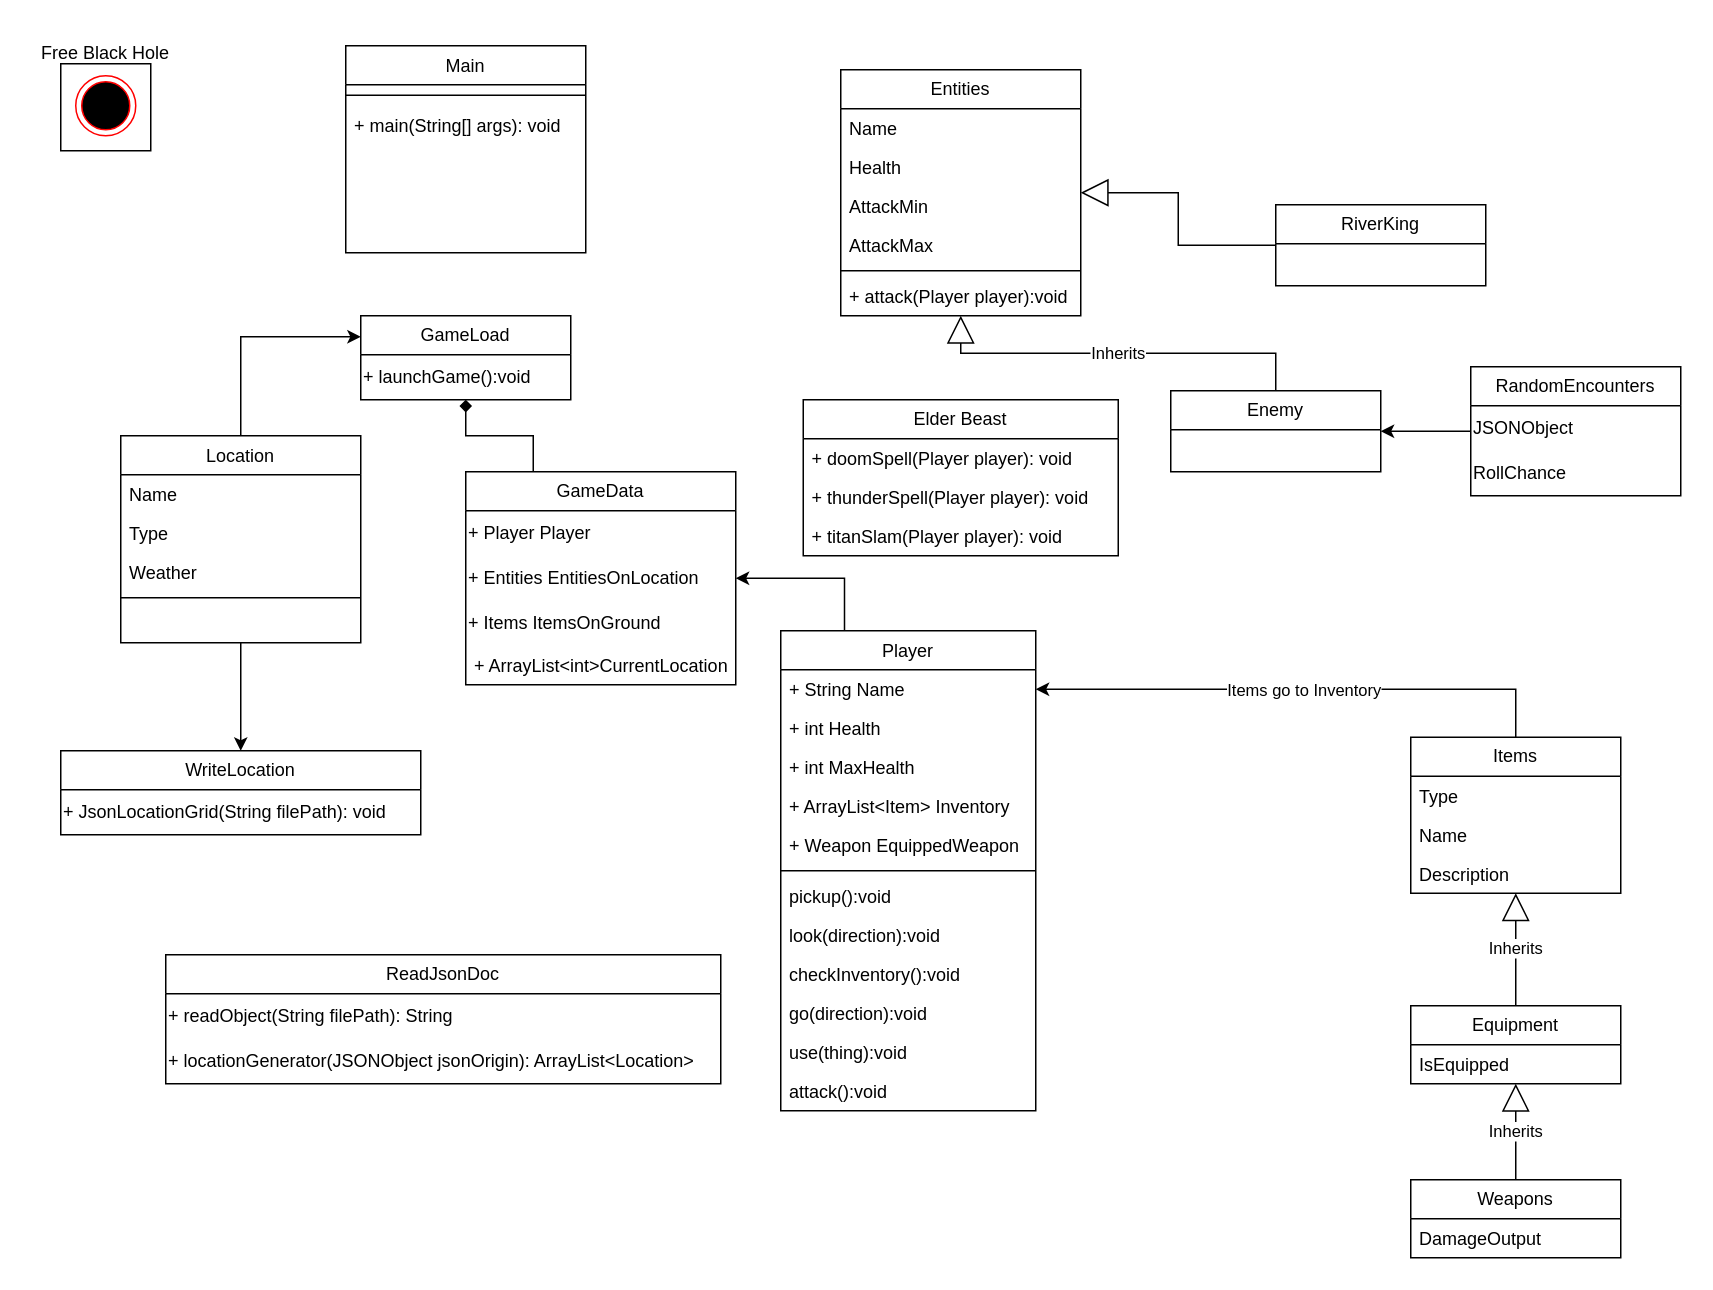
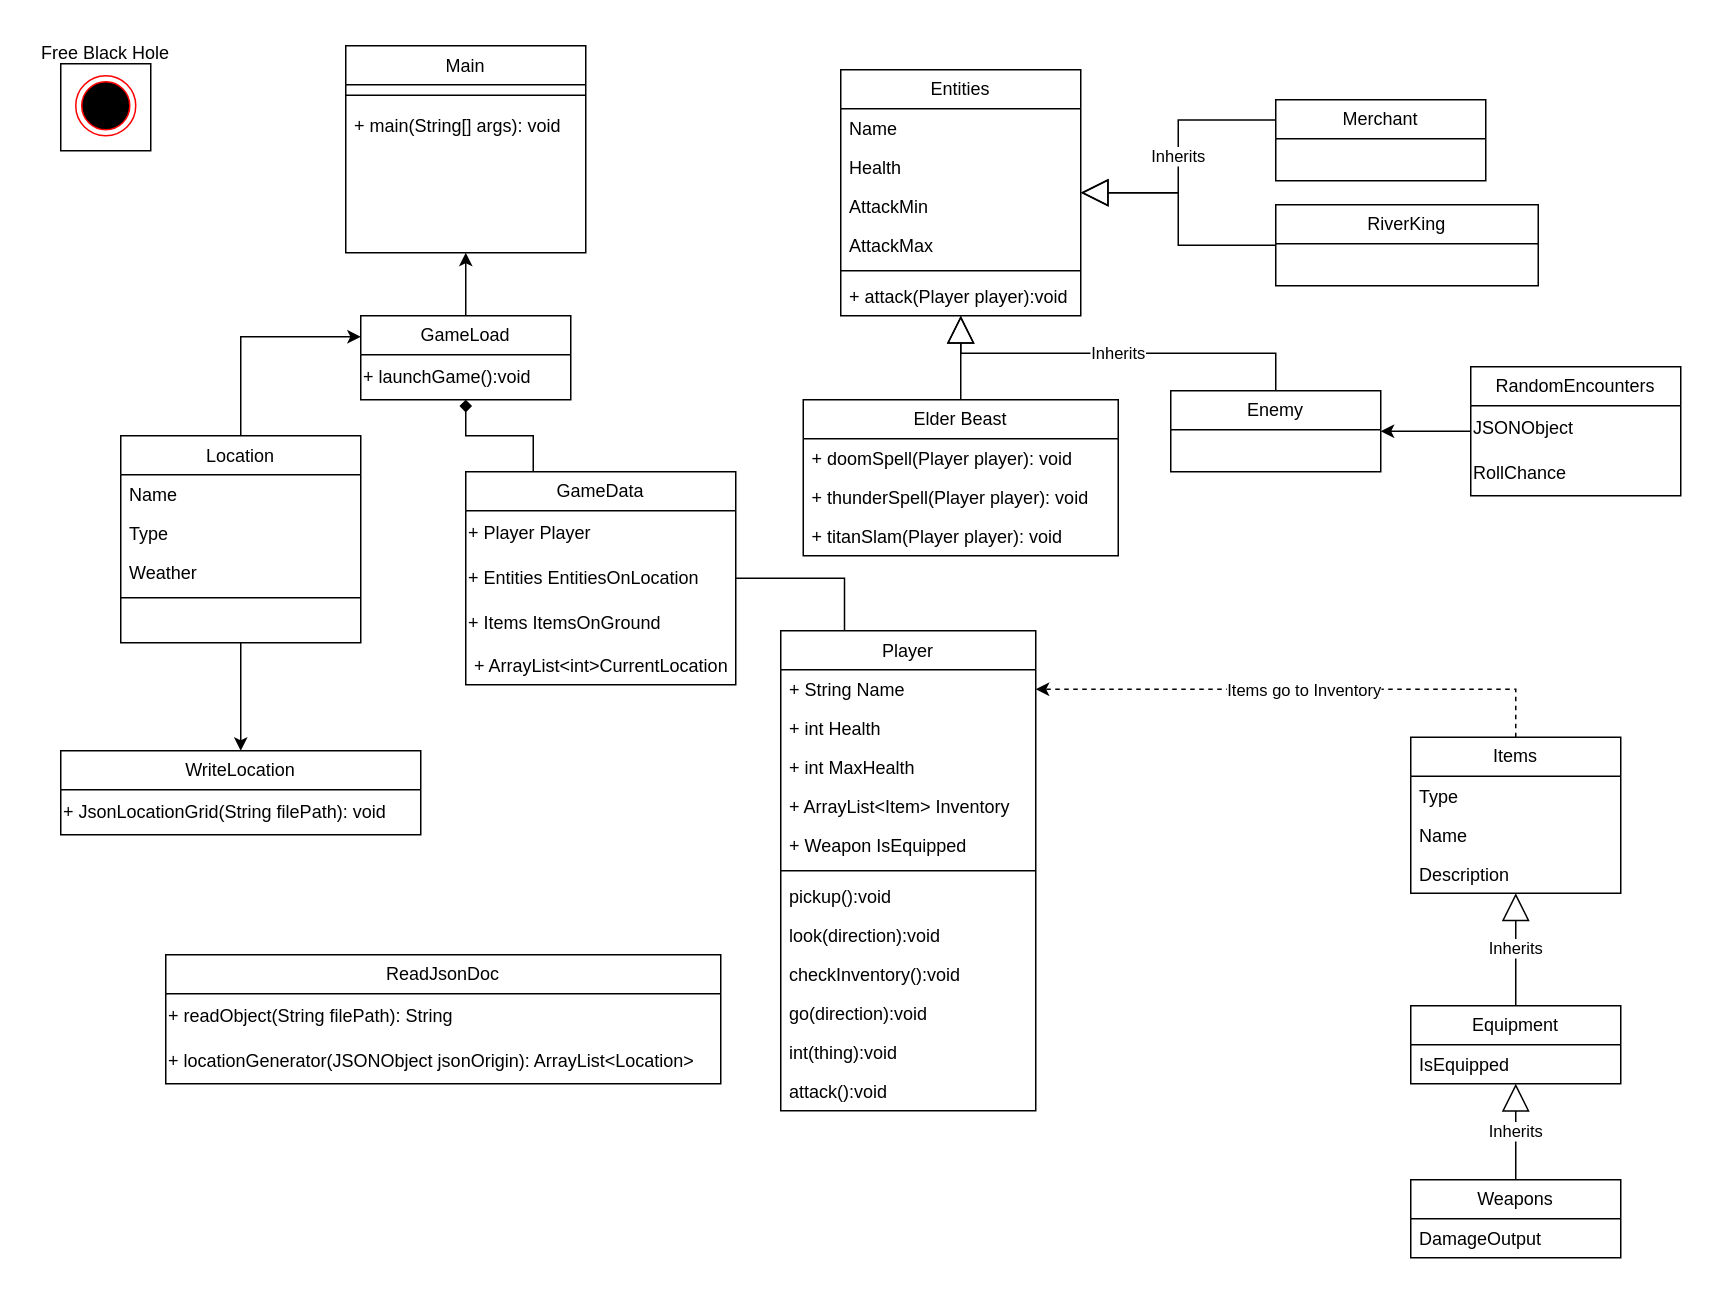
+ <mxCell id="73" value="Inherits" style="endArrow=block;endSize=16;endFill=0;html=1;rounded=0;exitX=0;exitY=0.25;exitDx=0;exitDy=0;edgeStyle=orthogonalEdgeStyle;" edge="1" parent="1" source="65" target="58"><mxGeometry width="160" relative="1" as="geometry"><mxPoint x="850" y="100" as="sourcePoint" /><mxPoint x="640" y="50" as="targetPoint" /></mxGeometry></mxCell>
+ <mxCell id="65" value="Merchant" style="swimlane;fontStyle=0;childLayout=stackLayout;horizontal=1;startSize=26;fillColor=none;horizontalStack=0;resizeParent=1;resizeParentMax=0;resizeLast=0;collapsible=1;marginBottom=0;whiteSpace=wrap;html=1;" vertex="1" parent="1"><mxGeometry x="850" y="66" width="140" height="54" as="geometry" /></mxCell>
- <mxCell id="66" value="RiverKing" style="swimlane;fontStyle=0;childLayout=stackLayout;horizontal=1;startSize=26;fillColor=none;horizontalStack=0;resizeParent=1;resizeParentMax=0;resizeLast=0;collapsible=1;marginBottom=0;whiteSpace=wrap;html=1;" vertex="1" parent="1"><mxGeometry x="850" y="136" width="140" height="54" as="geometry" /></mxCell>
+ <mxCell id="66" value="RiverKing" style="swimlane;fontStyle=0;childLayout=stackLayout;horizontal=1;startSize=26;fillColor=none;horizontalStack=0;resizeParent=1;resizeParentMax=0;resizeLast=0;collapsible=1;marginBottom=0;whiteSpace=wrap;html=1;" vertex="1" parent="1"><mxGeometry x="850" y="136" width="175" height="54" as="geometry" /></mxCell>
+ <mxCell id="42" style="edgeStyle=orthogonalEdgeStyle;rounded=0;orthogonalLoop=1;jettySize=auto;html=1;exitX=0.5;exitY=0;exitDx=0;exitDy=0;entryX=0.5;entryY=1;entryDx=0;entryDy=0;" parent="1" source="43" target="2" edge="1"><mxGeometry relative="1" as="geometry" /></mxCell>
+ <mxCell id="71" value="" style="endArrow=block;endSize=16;endFill=0;html=1;rounded=0;exitX=0.5;exitY=0;exitDx=0;exitDy=0;edgeStyle=orthogonalEdgeStyle;" edge="1" parent="1" source="67" target="58"><mxGeometry width="160" relative="1" as="geometry"><mxPoint x="630" y="680" as="sourcePoint" /><mxPoint x="790" y="680" as="targetPoint" /></mxGeometry></mxCell>
- <mxCell id="12" style="edgeStyle=orthogonalEdgeStyle;rounded=0;orthogonalLoop=1;jettySize=auto;html=1;exitX=0.25;exitY=0;exitDx=0;exitDy=0;" edge="1" parent="1" source="13" target="53"><mxGeometry relative="1" as="geometry" /></mxCell>
+ <mxCell id="12" style="edgeStyle=orthogonalEdgeStyle;rounded=0;orthogonalLoop=1;jettySize=auto;html=1;exitX=0.25;exitY=0;exitDx=0;exitDy=0;endArrow=none;" edge="1" parent="1" source="13" target="53"><mxGeometry relative="1" as="geometry" /></mxCell>
- <mxCell id="26" style="edgeStyle=orthogonalEdgeStyle;rounded=0;orthogonalLoop=1;jettySize=auto;html=1;entryX=1;entryY=0.5;entryDx=0;entryDy=0;" parent="1" source="28" target="14" edge="1"><mxGeometry relative="1" as="geometry" /></mxCell>
+ <mxCell id="26" style="edgeStyle=orthogonalEdgeStyle;rounded=0;orthogonalLoop=1;jettySize=auto;html=1;entryX=1;entryY=0.5;entryDx=0;entryDy=0;dashed=1;" parent="1" source="28" target="14" edge="1"><mxGeometry relative="1" as="geometry" /></mxCell>
- <mxCell id="18" value="+ Weapon EquippedWeapon" style="text;align=left;verticalAlign=top;spacingLeft=4;spacingRight=4;overflow=hidden;rotatable=0;points=[[0,0.5],[1,0.5]];portConstraint=eastwest;" vertex="1" parent="13"><mxGeometry y="130" width="170" height="26" as="geometry" /></mxCell>
+ <mxCell id="18" value="+ Weapon IsEquipped" style="text;align=left;verticalAlign=top;spacingLeft=4;spacingRight=4;overflow=hidden;rotatable=0;points=[[0,0.5],[1,0.5]];portConstraint=eastwest;" vertex="1" parent="13"><mxGeometry y="130" width="170" height="26" as="geometry" /></mxCell>
- <mxCell id="24" value="use(thing):void" style="text;align=left;verticalAlign=top;spacingLeft=4;spacingRight=4;overflow=hidden;rotatable=0;points=[[0,0.5],[1,0.5]];portConstraint=eastwest;" parent="13" vertex="1"><mxGeometry y="268" width="170" height="26" as="geometry" /></mxCell>
+ <mxCell id="24" value="int(thing):void" style="text;align=left;verticalAlign=top;spacingLeft=4;spacingRight=4;overflow=hidden;rotatable=0;points=[[0,0.5],[1,0.5]];portConstraint=eastwest;" parent="13" vertex="1"><mxGeometry y="268" width="170" height="26" as="geometry" /></mxCell>
